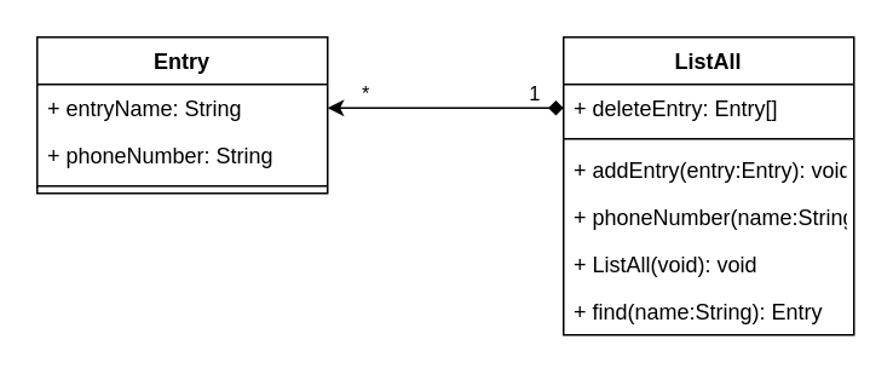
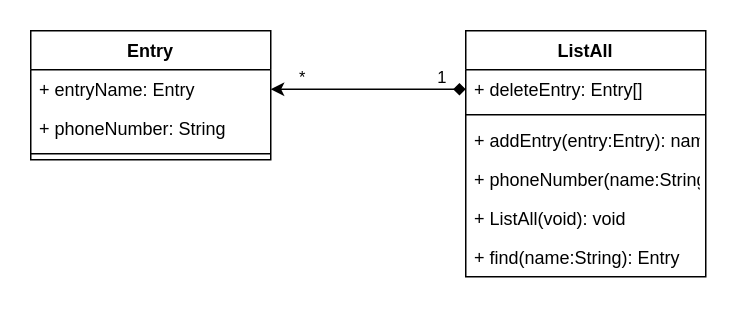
- <mxCell id="3" value="+ entryName: String" style="text;strokeColor=none;fillColor=none;align=left;verticalAlign=top;spacingLeft=4;spacingRight=4;overflow=hidden;rotatable=0;points=[[0,0.5],[1,0.5]];portConstraint=eastwest;" parent="2" vertex="1"><mxGeometry y="26" width="160" height="26" as="geometry" /></mxCell>
+ <mxCell id="3" value="+ entryName: Entry" style="text;strokeColor=none;fillColor=none;align=left;verticalAlign=top;spacingLeft=4;spacingRight=4;overflow=hidden;rotatable=0;points=[[0,0.5],[1,0.5]];portConstraint=eastwest;" parent="2" vertex="1"><mxGeometry y="26" width="160" height="26" as="geometry" /></mxCell>
- <mxCell id="9" value="+ addEntry(entry:Entry): void" style="text;strokeColor=none;fillColor=none;align=left;verticalAlign=top;spacingLeft=4;spacingRight=4;overflow=hidden;rotatable=0;points=[[0,0.5],[1,0.5]];portConstraint=eastwest;" parent="6" vertex="1"><mxGeometry y="60" width="160" height="26" as="geometry" /></mxCell>
+ <mxCell id="9" value="+ addEntry(entry:Entry): name" style="text;strokeColor=none;fillColor=none;align=left;verticalAlign=top;spacingLeft=4;spacingRight=4;overflow=hidden;rotatable=0;points=[[0,0.5],[1,0.5]];portConstraint=eastwest;" parent="6" vertex="1"><mxGeometry y="60" width="160" height="26" as="geometry" /></mxCell>
